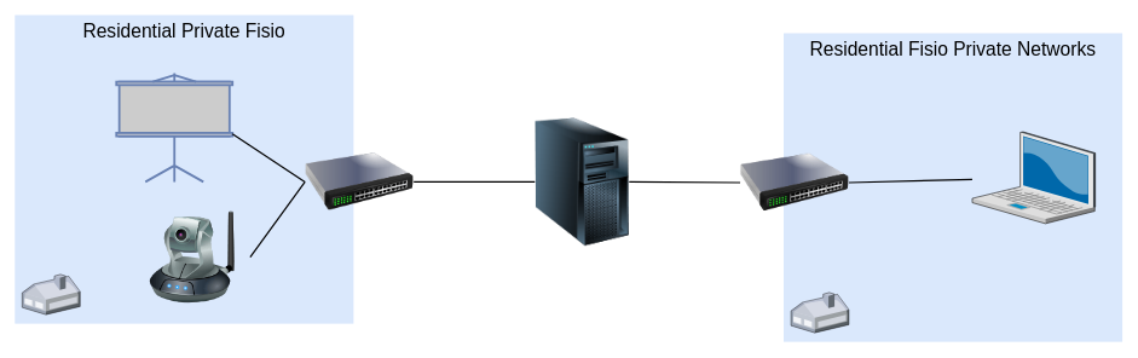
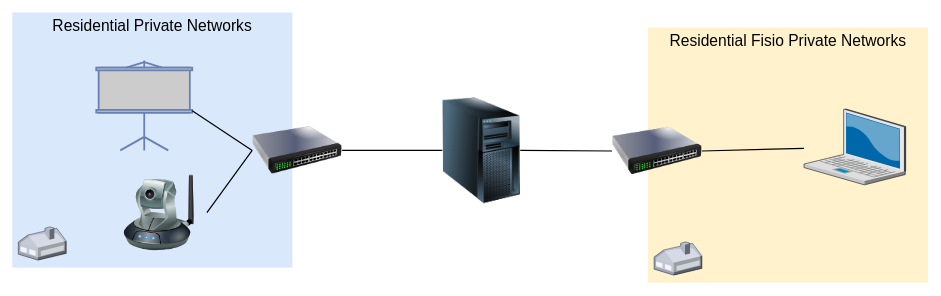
- <mxCell id="6" value="&lt;font style=&quot;font-size: 26px;&quot;&gt;Residential Private Fisio&lt;/font&gt;" style="whiteSpace=wrap;html=1;fillColor=#dae8fc;fontSize=14;strokeColor=none;verticalAlign=top;" parent="1" vertex="1"><mxGeometry x="20" y="20" width="467" height="425.5" as="geometry" /></mxCell>
+ <mxCell id="6" value="&lt;font style=&quot;font-size: 26px;&quot;&gt;Residential Private Networks&lt;/font&gt;" style="whiteSpace=wrap;html=1;fillColor=#dae8fc;fontSize=14;strokeColor=none;verticalAlign=top;" parent="1" vertex="1"><mxGeometry x="20" y="20" width="467" height="425.5" as="geometry" /></mxCell>
- <mxCell id="4" value="&lt;font style=&quot;font-size: 26px;&quot;&gt;Residential Fisio Private Networks&lt;/font&gt;" style="whiteSpace=wrap;html=1;fillColor=#dae8fc;fontSize=14;strokeColor=none;verticalAlign=top;" parent="1" vertex="1"><mxGeometry x="1080" y="45" width="467" height="425.5" as="geometry" /></mxCell>
+ <mxCell id="4" value="&lt;font style=&quot;font-size: 26px;&quot;&gt;Residential Fisio Private Networks&lt;/font&gt;" style="whiteSpace=wrap;html=1;fillColor=#fff2cc;fontSize=14;strokeColor=none;verticalAlign=top;" parent="1" vertex="1"><mxGeometry x="1080" y="45" width="467" height="425.5" as="geometry" /></mxCell>
